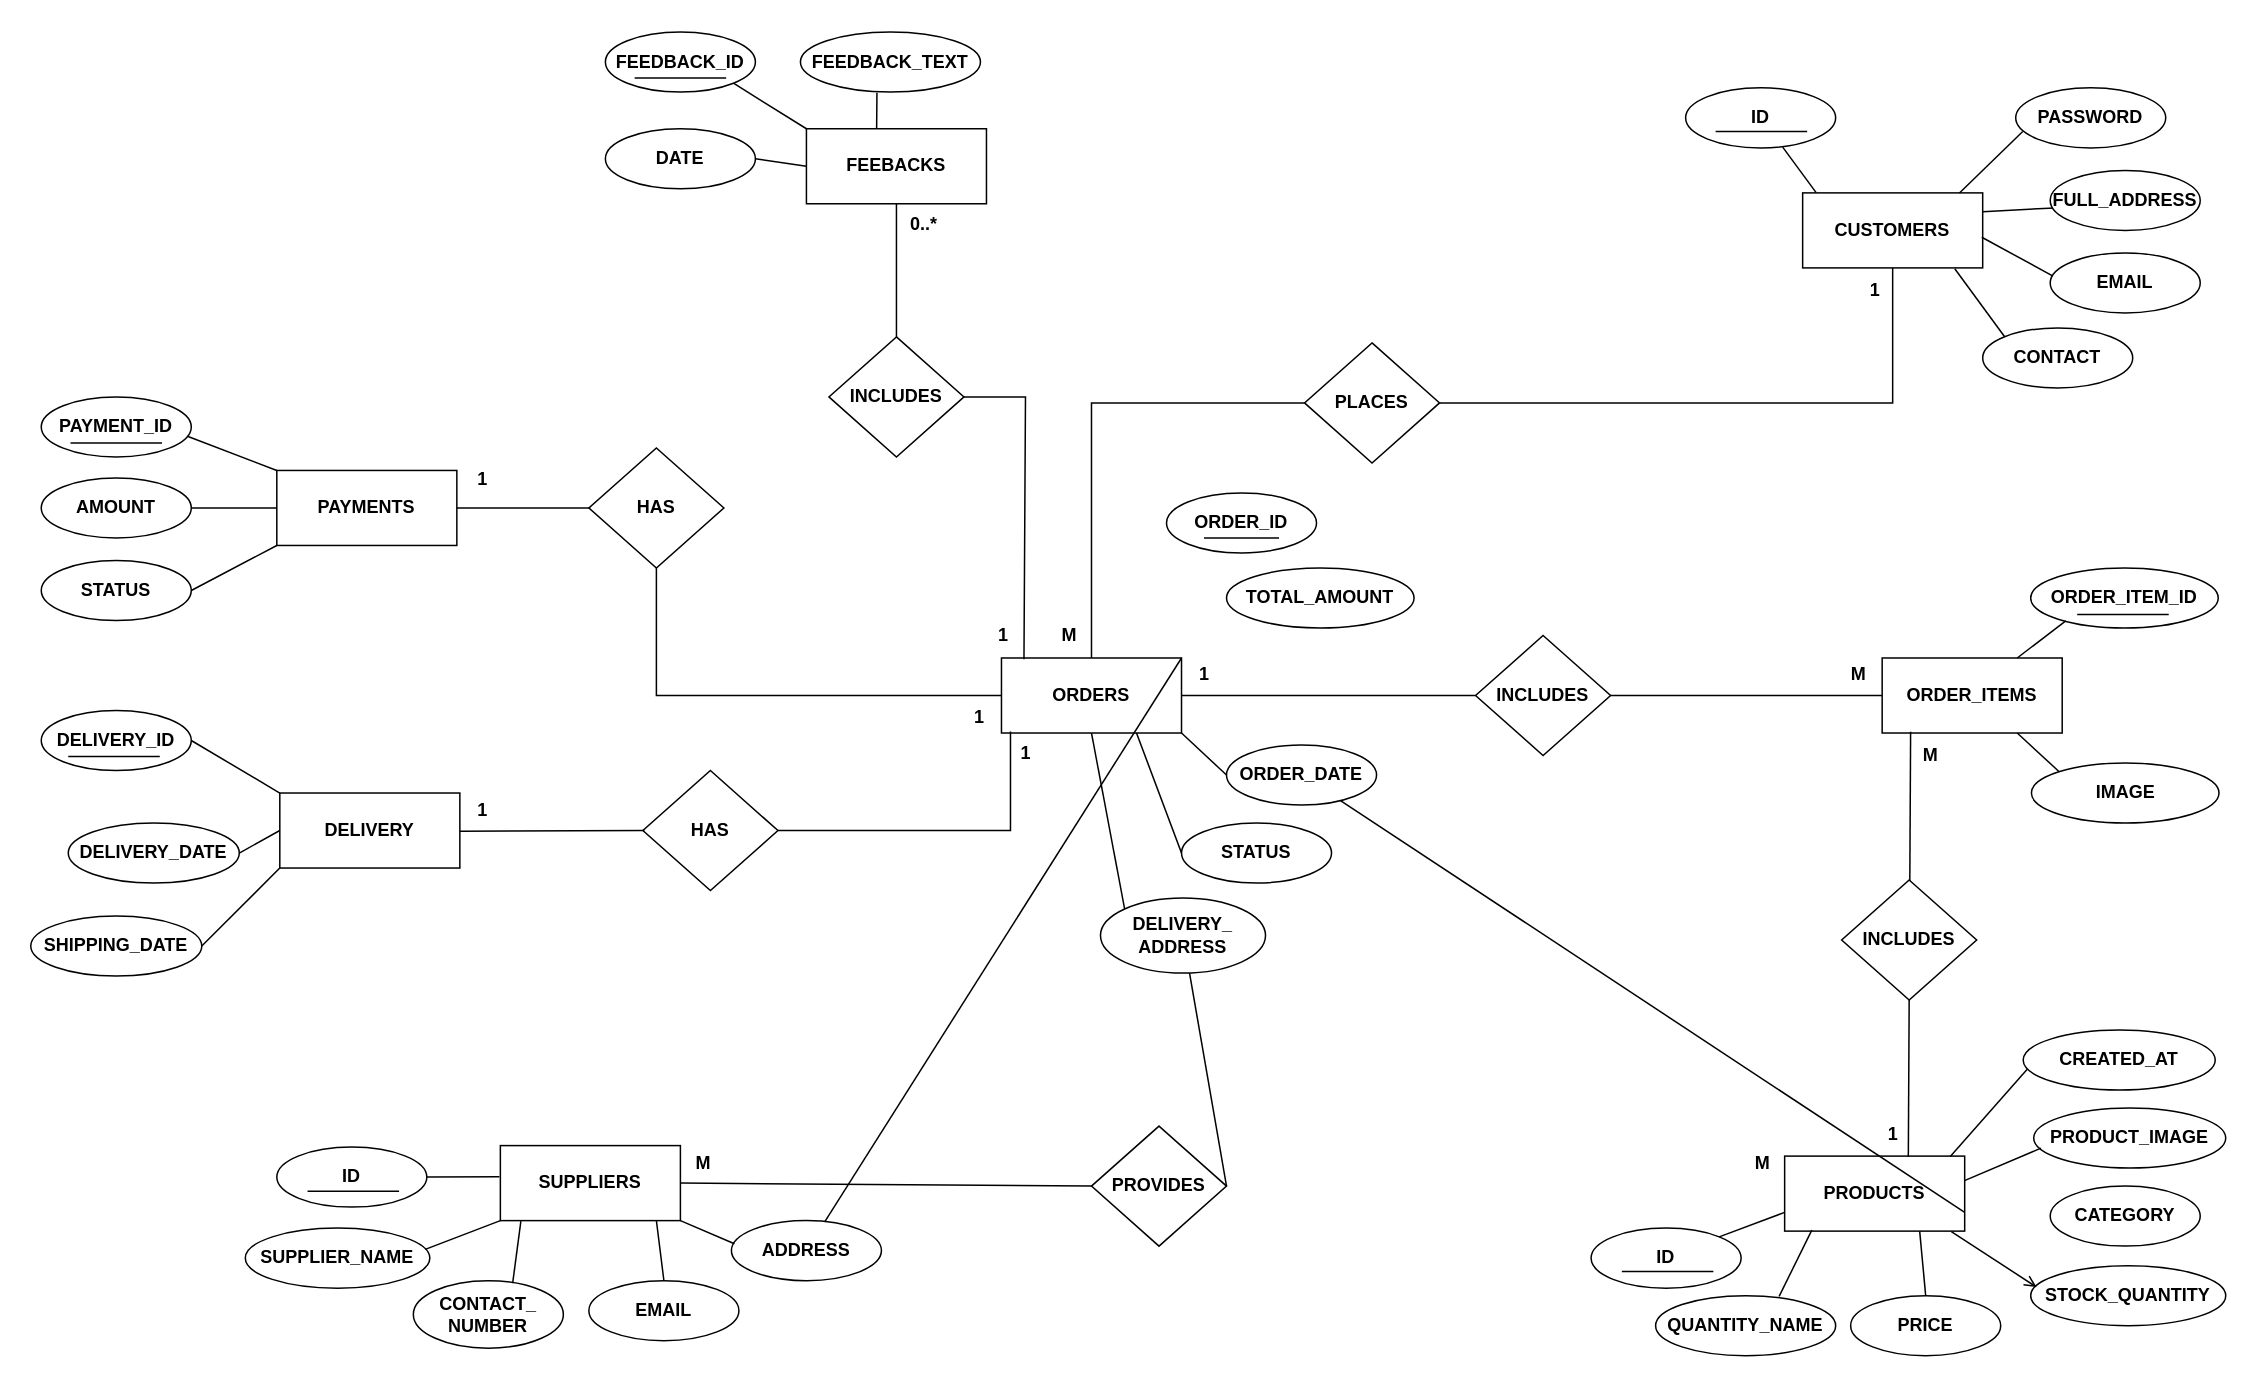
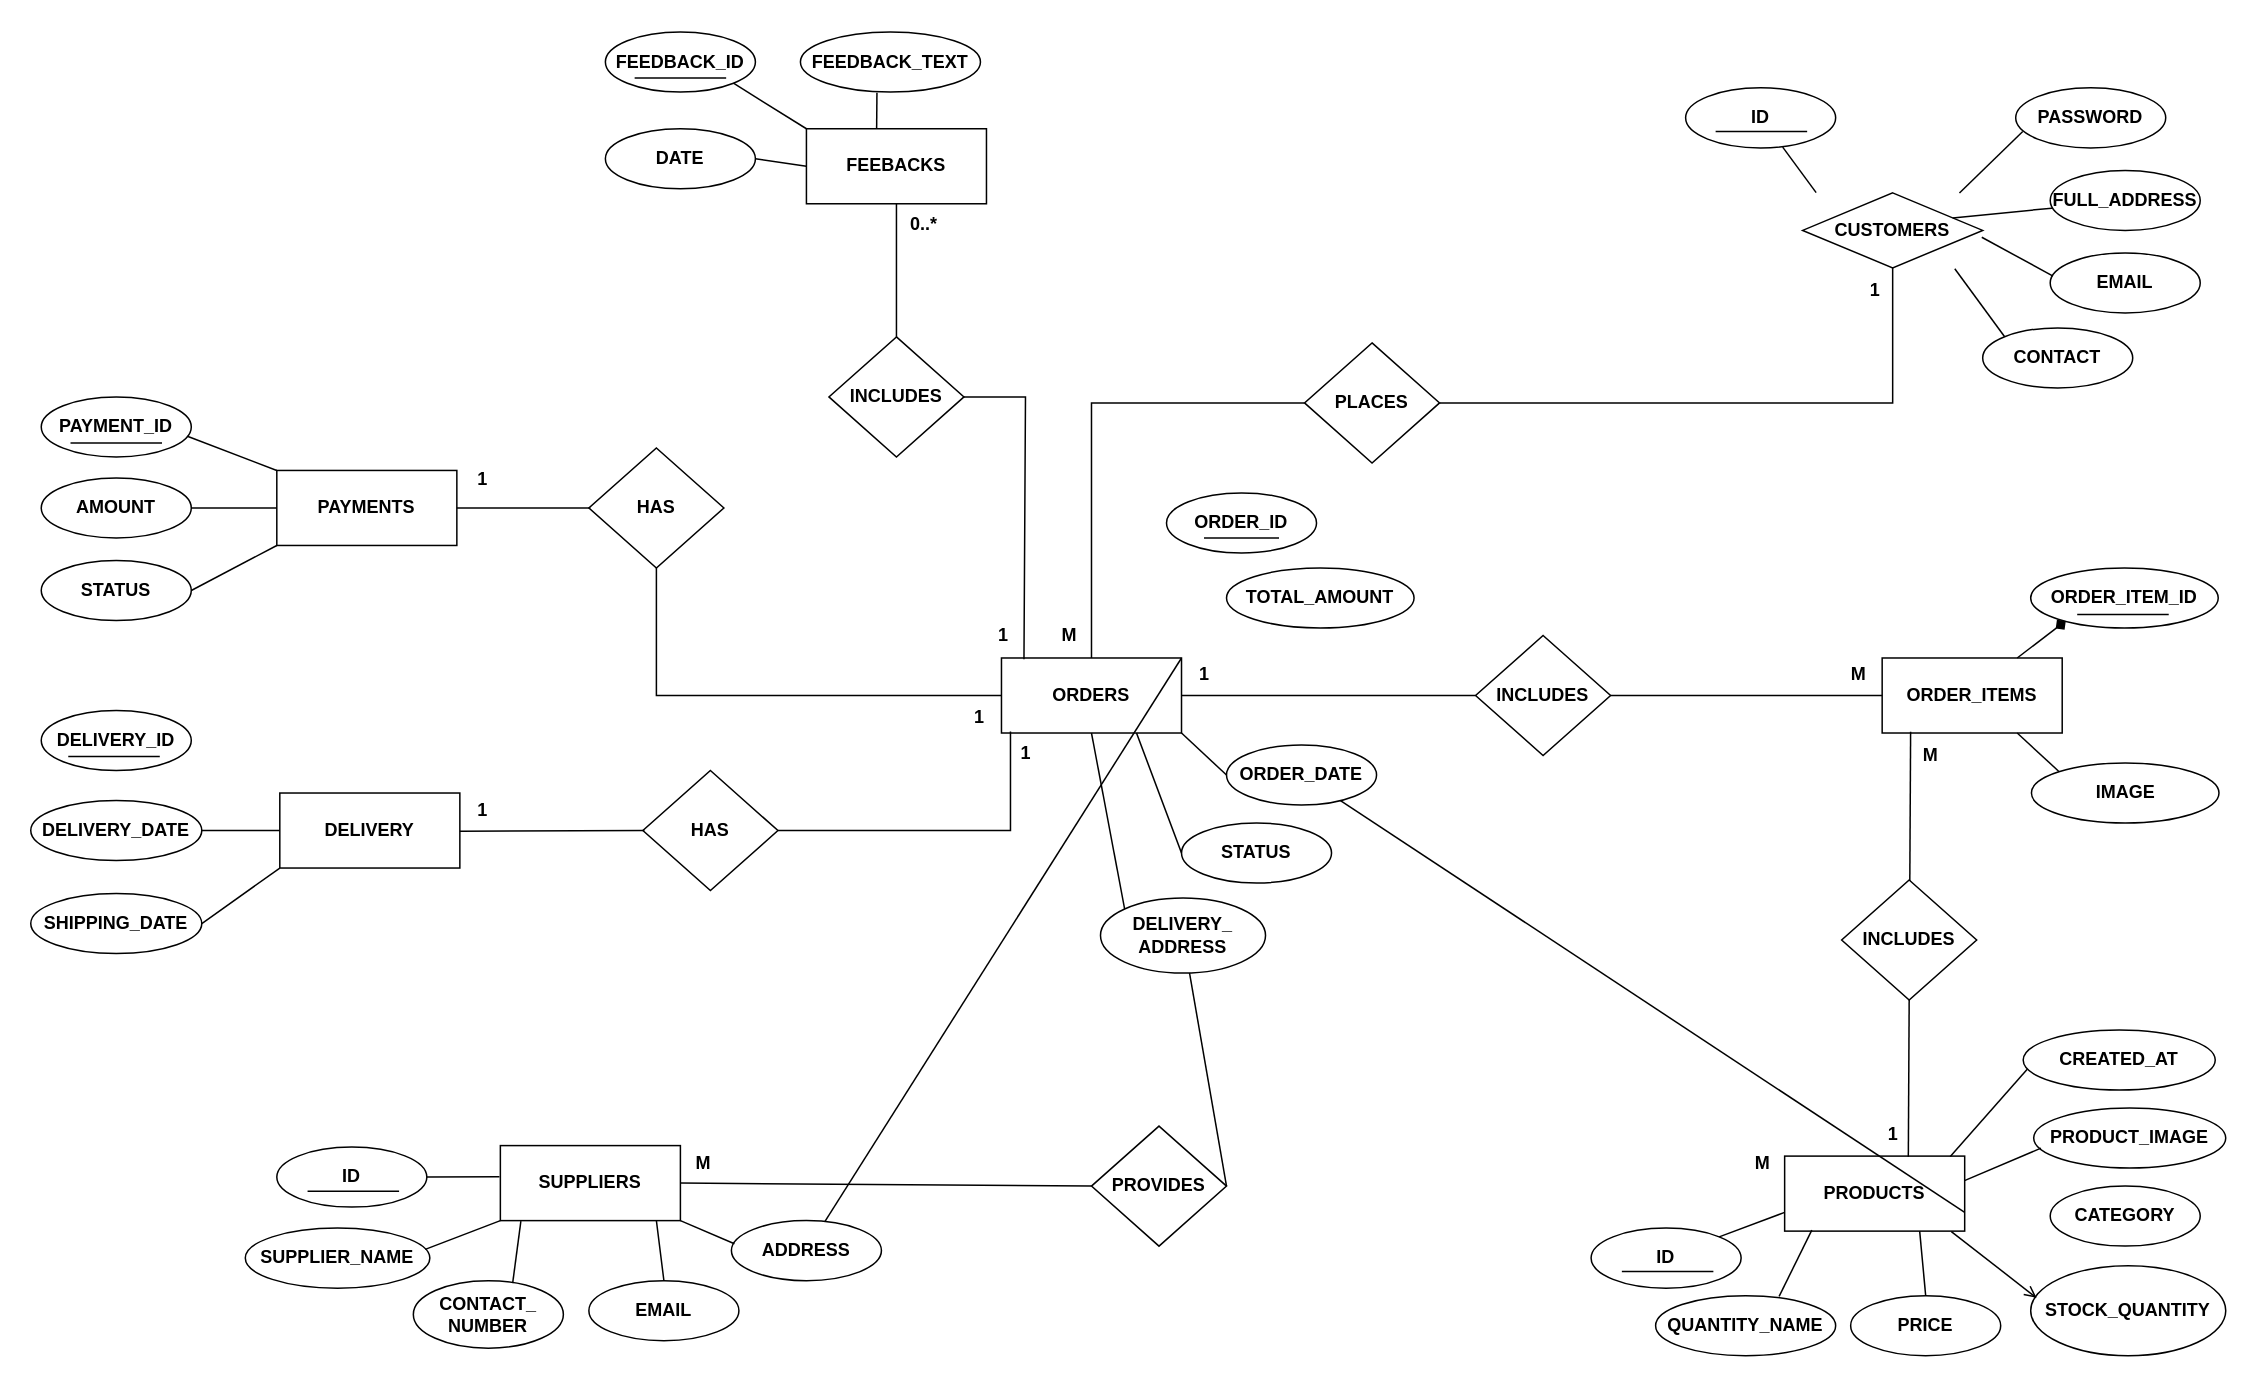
- <mxCell id="3" value="&lt;b&gt;CUSTOMERS&lt;/b&gt;" style="rounded=0;whiteSpace=wrap;html=1;" parent="1" vertex="1"><mxGeometry x="1201" y="128" width="120" height="50" as="geometry" /></mxCell>
+ <mxCell id="3" value="&lt;b&gt;CUSTOMERS&lt;/b&gt;" style="rhombus;whiteSpace=wrap;html=1;" parent="1" vertex="1"><mxGeometry x="1201" y="128" width="120" height="50" as="geometry" /></mxCell>
- <mxCell id="73" value="" style="endArrow=none;html=1;rounded=0;exitX=0.75;exitY=0;exitDx=0;exitDy=0;entryX=0.187;entryY=0.882;entryDx=0;entryDy=0;entryPerimeter=0;" parent="1" source="70" target="72" edge="1"><mxGeometry width="50" height="50" relative="1" as="geometry"><mxPoint x="1353" y="421" as="sourcePoint" /><mxPoint x="1398" y="398" as="targetPoint" /></mxGeometry></mxCell>
+ <mxCell id="73" value="" style="endArrow=diamond;html=1;rounded=0;exitX=0.75;exitY=0;exitDx=0;exitDy=0;entryX=0.187;entryY=0.882;entryDx=0;entryDy=0;entryPerimeter=0;" parent="1" source="70" target="72" edge="1"><mxGeometry width="50" height="50" relative="1" as="geometry"><mxPoint x="1353" y="421" as="sourcePoint" /><mxPoint x="1398" y="398" as="targetPoint" /></mxGeometry></mxCell>
- <mxCell id="65" value="" style="endArrow=none;html=1;rounded=0;entryX=1;entryY=0.5;entryDx=0;entryDy=0;exitX=0;exitY=0;exitDx=0;exitDy=0;" parent="1" source="51" target="54" edge="1"><mxGeometry width="50" height="50" relative="1" as="geometry"><mxPoint x="194" y="336" as="sourcePoint" /><mxPoint x="137" y="318" as="targetPoint" /></mxGeometry></mxCell>
- <mxCell id="53" value="&lt;b&gt;DELIVERY_DATE&lt;/b&gt;" style="ellipse;whiteSpace=wrap;html=1;direction=east;" parent="1" vertex="1"><mxGeometry x="45" y="548" width="114" height="40" as="geometry" /></mxCell>
+ <mxCell id="53" value="&lt;b&gt;DELIVERY_DATE&lt;/b&gt;" style="ellipse;whiteSpace=wrap;html=1;direction=east;" parent="1" vertex="1"><mxGeometry x="20" y="533" width="114" height="40" as="geometry" /></mxCell>
- <mxCell id="52" value="&lt;b&gt;SHIPPING_DATE&lt;/b&gt;" style="ellipse;whiteSpace=wrap;html=1;direction=east;" parent="1" vertex="1"><mxGeometry x="20" y="610" width="114" height="40" as="geometry" /></mxCell>
+ <mxCell id="52" value="&lt;b&gt;SHIPPING_DATE&lt;/b&gt;" style="ellipse;whiteSpace=wrap;html=1;direction=east;" parent="1" vertex="1"><mxGeometry x="20" y="595" width="114" height="40" as="geometry" /></mxCell>
- <mxCell id="38" value="&lt;b&gt;STOCK_QUANTITY&lt;/b&gt;" style="ellipse;whiteSpace=wrap;html=1;direction=east;" parent="1" vertex="1"><mxGeometry x="1353" y="843" width="130" height="40" as="geometry" /></mxCell>
+ <mxCell id="38" value="&lt;b&gt;STOCK_QUANTITY&lt;/b&gt;" style="ellipse;whiteSpace=wrap;html=1;direction=east;" parent="1" vertex="1"><mxGeometry x="1353" y="843" width="130" height="60" as="geometry" /></mxCell>
